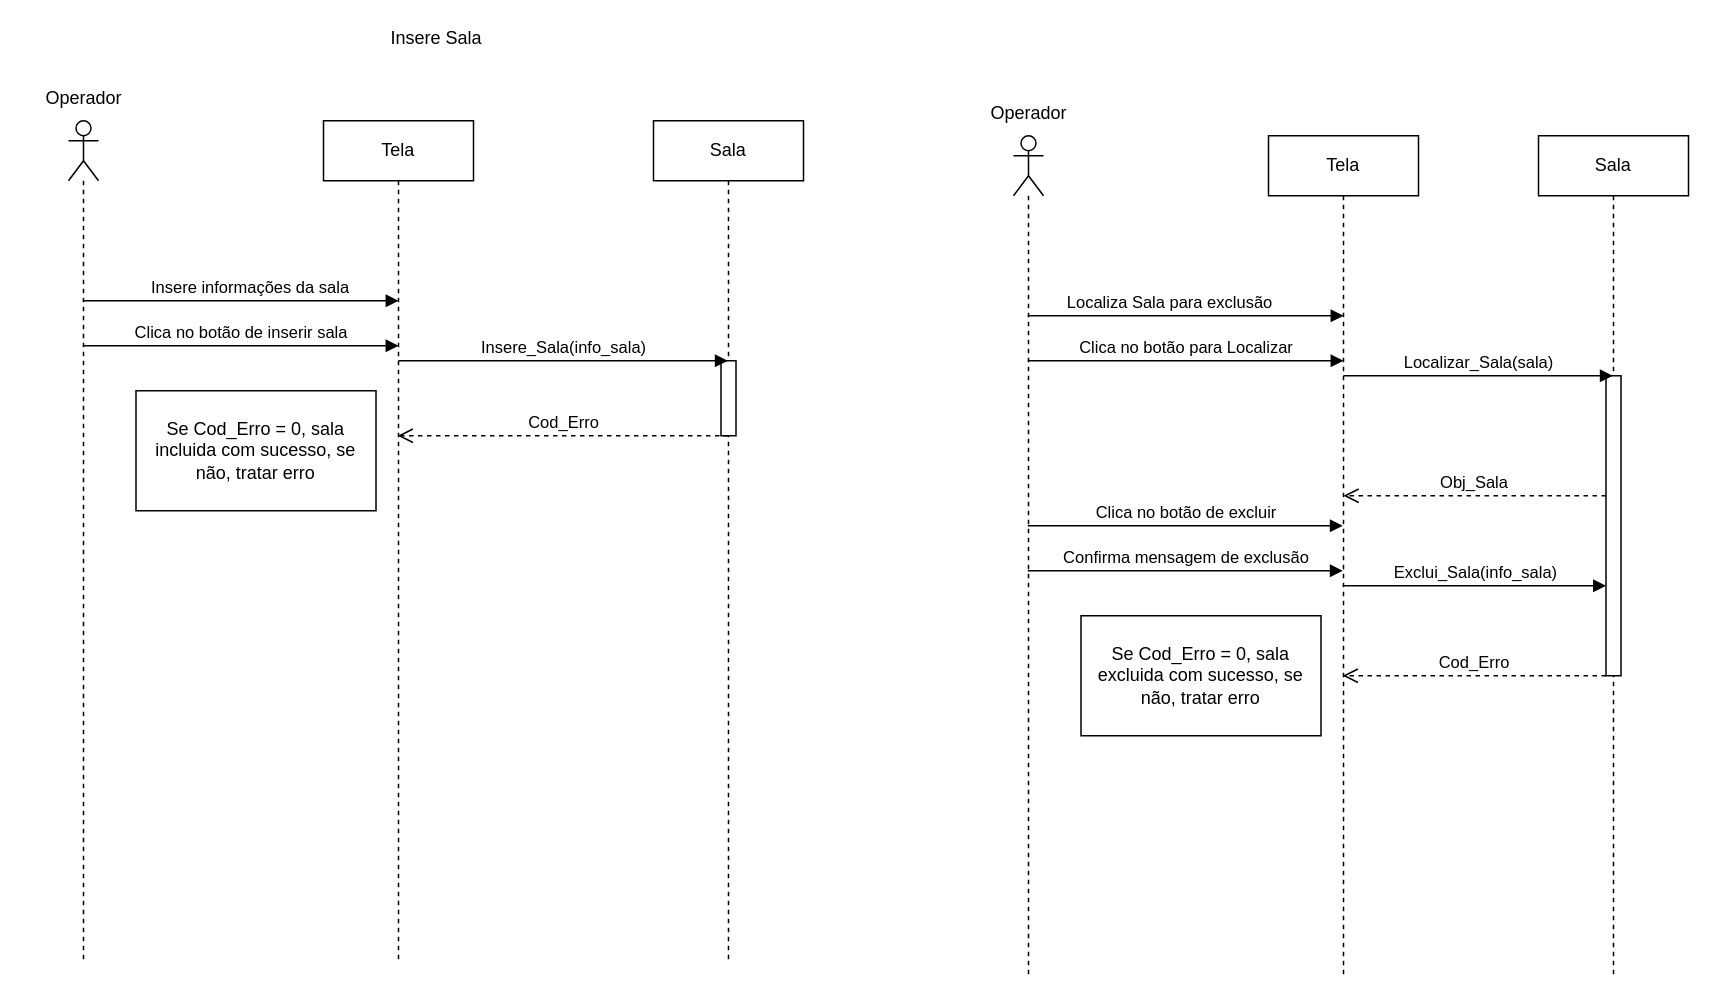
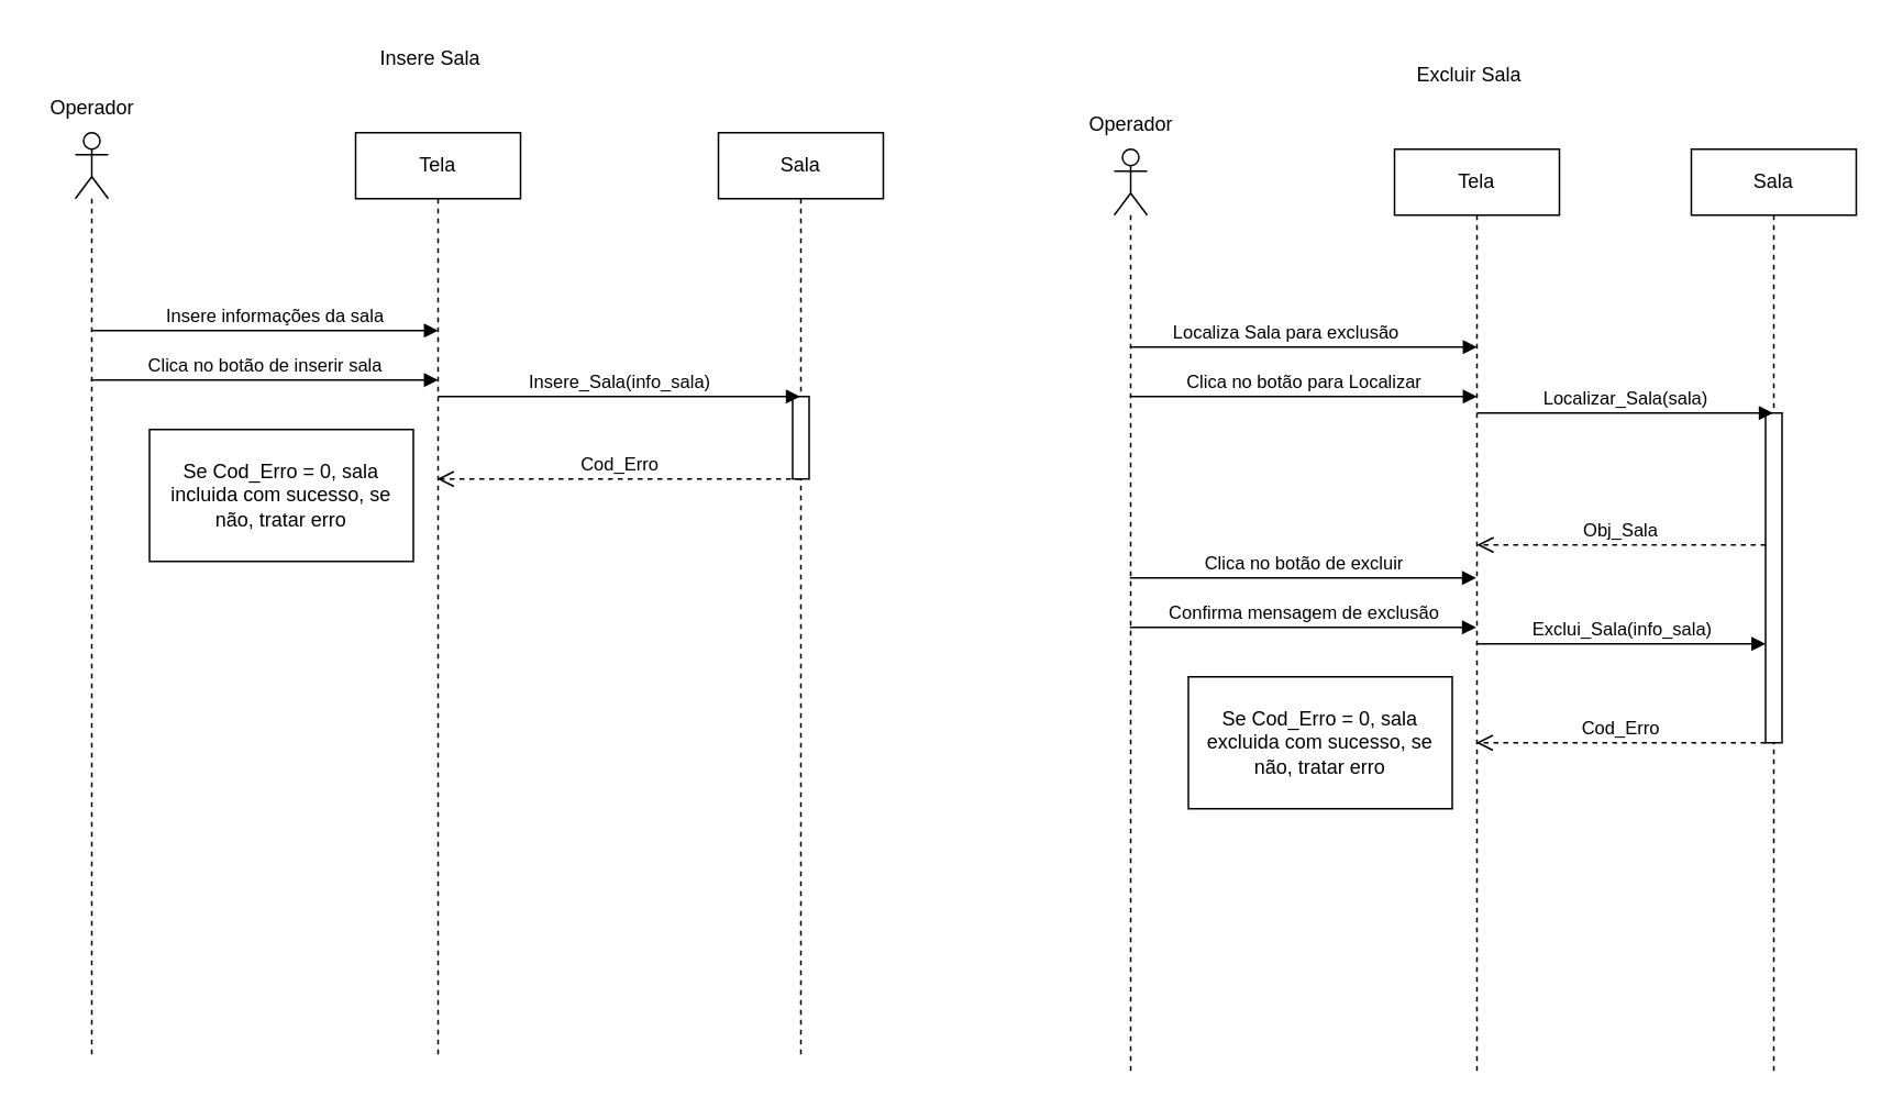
- <mxCell id="2" value="Insere Sala" style="text;html=1;align=center;verticalAlign=middle;resizable=0;points=[];autosize=1;strokeColor=none;fillColor=none;" vertex="1" parent="1"><mxGeometry x="250" y="10" width="80" height="30" as="geometry" /></mxCell>
+ <mxCell id="2" value="Insere Sala" style="text;html=1;align=center;verticalAlign=middle;resizable=0;points=[];autosize=1;strokeColor=none;fillColor=none;" vertex="1" parent="1"><mxGeometry x="220" y="20" width="80" height="30" as="geometry" /></mxCell>
+ <mxCell id="13" value="Excluir Sala" style="text;html=1;align=center;verticalAlign=middle;resizable=0;points=[];autosize=1;strokeColor=none;fillColor=none;" vertex="1" parent="1"><mxGeometry x="845" y="30" width="90" height="30" as="geometry" /></mxCell>
